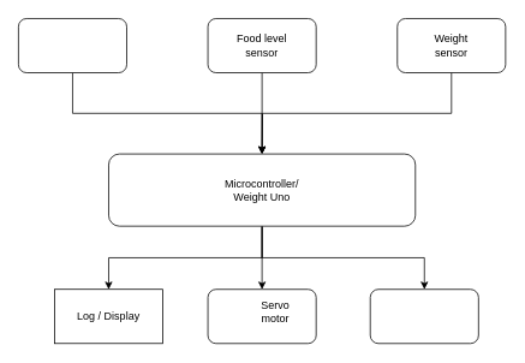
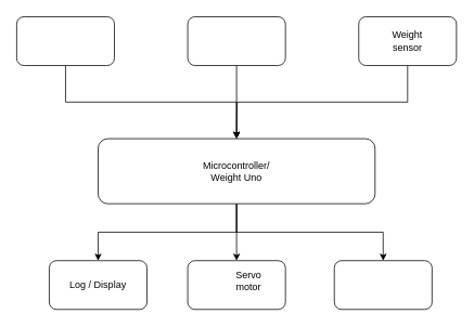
- <mxCell id="12" value="Food level sensor" style="text;html=1;align=center;verticalAlign=middle;whiteSpace=wrap;rounded=0;" parent="1" vertex="1"><mxGeometry x="260" y="35" width="60" height="30" as="geometry" /></mxCell>
- <mxCell id="18" value="Log / Display" style="whiteSpace=wrap;html=1;rounded=0;" parent="1" vertex="1"><mxGeometry x="60" y="320" width="120" height="60" as="geometry" /></mxCell>
+ <mxCell id="18" value="Log / Display" style="rounded=1;whiteSpace=wrap;html=1;" parent="1" vertex="1"><mxGeometry x="60" y="320" width="120" height="60" as="geometry" /></mxCell>
